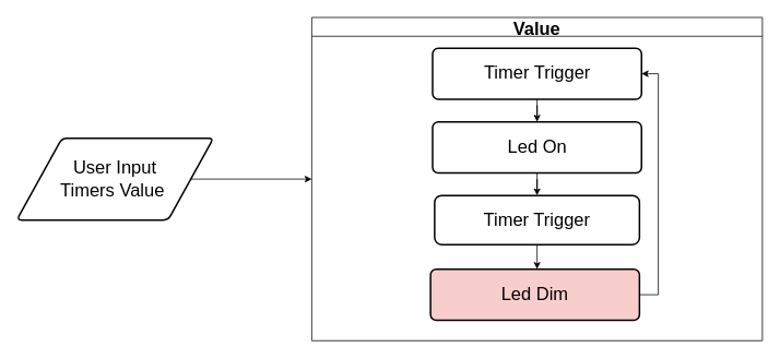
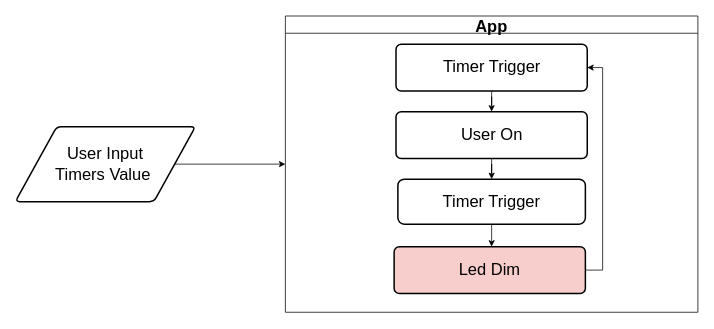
- <mxCell id="4" value="Value" style="swimlane;fontSize=22;startSize=23;" vertex="1" parent="1"><mxGeometry x="380" y="20.5" width="550" height="395" as="geometry" /></mxCell>
+ <mxCell id="4" value="App" style="swimlane;fontSize=22;startSize=23;" vertex="1" parent="1"><mxGeometry x="380" y="20.5" width="550" height="395" as="geometry" /></mxCell>
- <mxCell id="6" value="Led On" style="rounded=1;whiteSpace=wrap;html=1;absoluteArcSize=1;arcSize=14;strokeWidth=2;fontSize=22;" vertex="1" parent="4"><mxGeometry x="147.5" y="127.5" width="255" height="62.5" as="geometry" /></mxCell>
+ <mxCell id="6" value="User On" style="rounded=1;whiteSpace=wrap;html=1;absoluteArcSize=1;arcSize=14;strokeWidth=2;fontSize=22;" vertex="1" parent="4"><mxGeometry x="147.5" y="127.5" width="255" height="62.5" as="geometry" /></mxCell>
